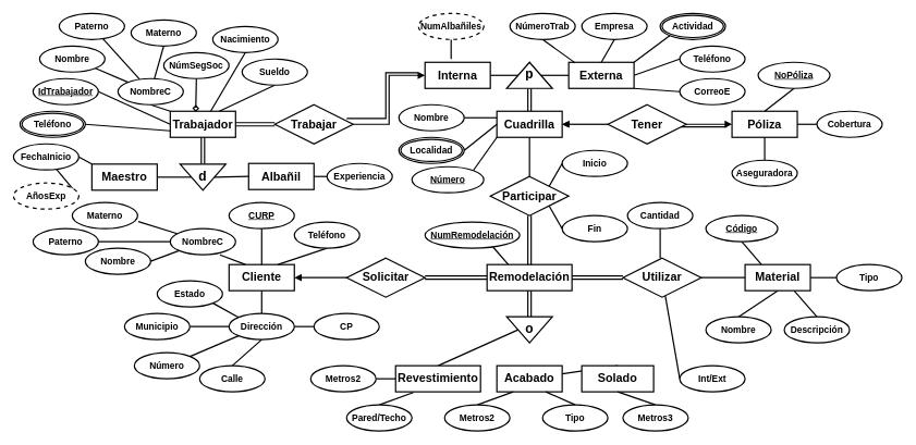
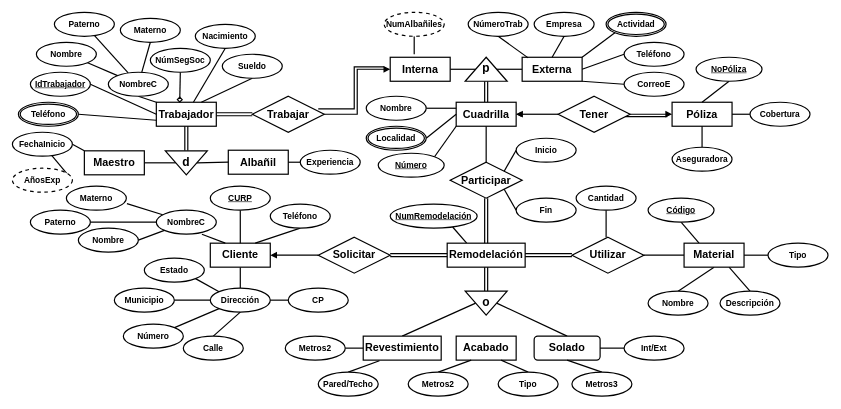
- <mxCell id="129" style="edgeStyle=none;rounded=0;orthogonalLoop=1;jettySize=auto;html=1;exitX=0;exitY=0.5;exitDx=0;exitDy=0;startArrow=none;startFill=0;endArrow=none;endFill=0;strokeWidth=2;fontSize=18;" parent="1" source="130" target="136" edge="1"><mxGeometry relative="1" as="geometry" /></mxCell>
+ <mxCell id="129" style="edgeStyle=none;rounded=0;orthogonalLoop=1;jettySize=auto;html=1;exitX=0;exitY=0.5;exitDx=0;exitDy=0;entryX=1;entryY=0.5;entryDx=0;entryDy=0;startArrow=none;startFill=0;endArrow=none;endFill=0;strokeWidth=2;fontSize=18;" parent="1" source="130" target="53" edge="1"><mxGeometry relative="1" as="geometry" /></mxCell>
- <mxCell id="52" style="edgeStyle=none;rounded=0;orthogonalLoop=1;jettySize=auto;html=1;exitX=0.5;exitY=0;exitDx=0;exitDy=0;endArrow=none;endFill=0;strokeWidth=2;fontSize=20;" edge="1" parent="1" source="53" target="51"><mxGeometry relative="1" as="geometry" /></mxCell>
+ <mxCell id="52" style="edgeStyle=none;rounded=0;orthogonalLoop=1;jettySize=auto;html=1;exitX=0.5;exitY=0;exitDx=0;exitDy=0;entryX=0.5;entryY=0;entryDx=0;entryDy=0;endArrow=none;endFill=0;strokeWidth=2;fontSize=20;" edge="1" parent="1" source="53" target="146"><mxGeometry relative="1" as="geometry" /></mxCell>
- <mxCell id="53" value="Solado" style="whiteSpace=wrap;html=1;align=center;fontSize=18;fontStyle=1;strokeWidth=2;" parent="1" vertex="1"><mxGeometry x="890" y="560" width="110" height="40" as="geometry" /></mxCell>
+ <mxCell id="53" value="Solado" style="whiteSpace=wrap;html=1;align=center;fontSize=18;fontStyle=1;strokeWidth=2;rounded=1;" parent="1" vertex="1"><mxGeometry x="890" y="560" width="110" height="40" as="geometry" /></mxCell>
